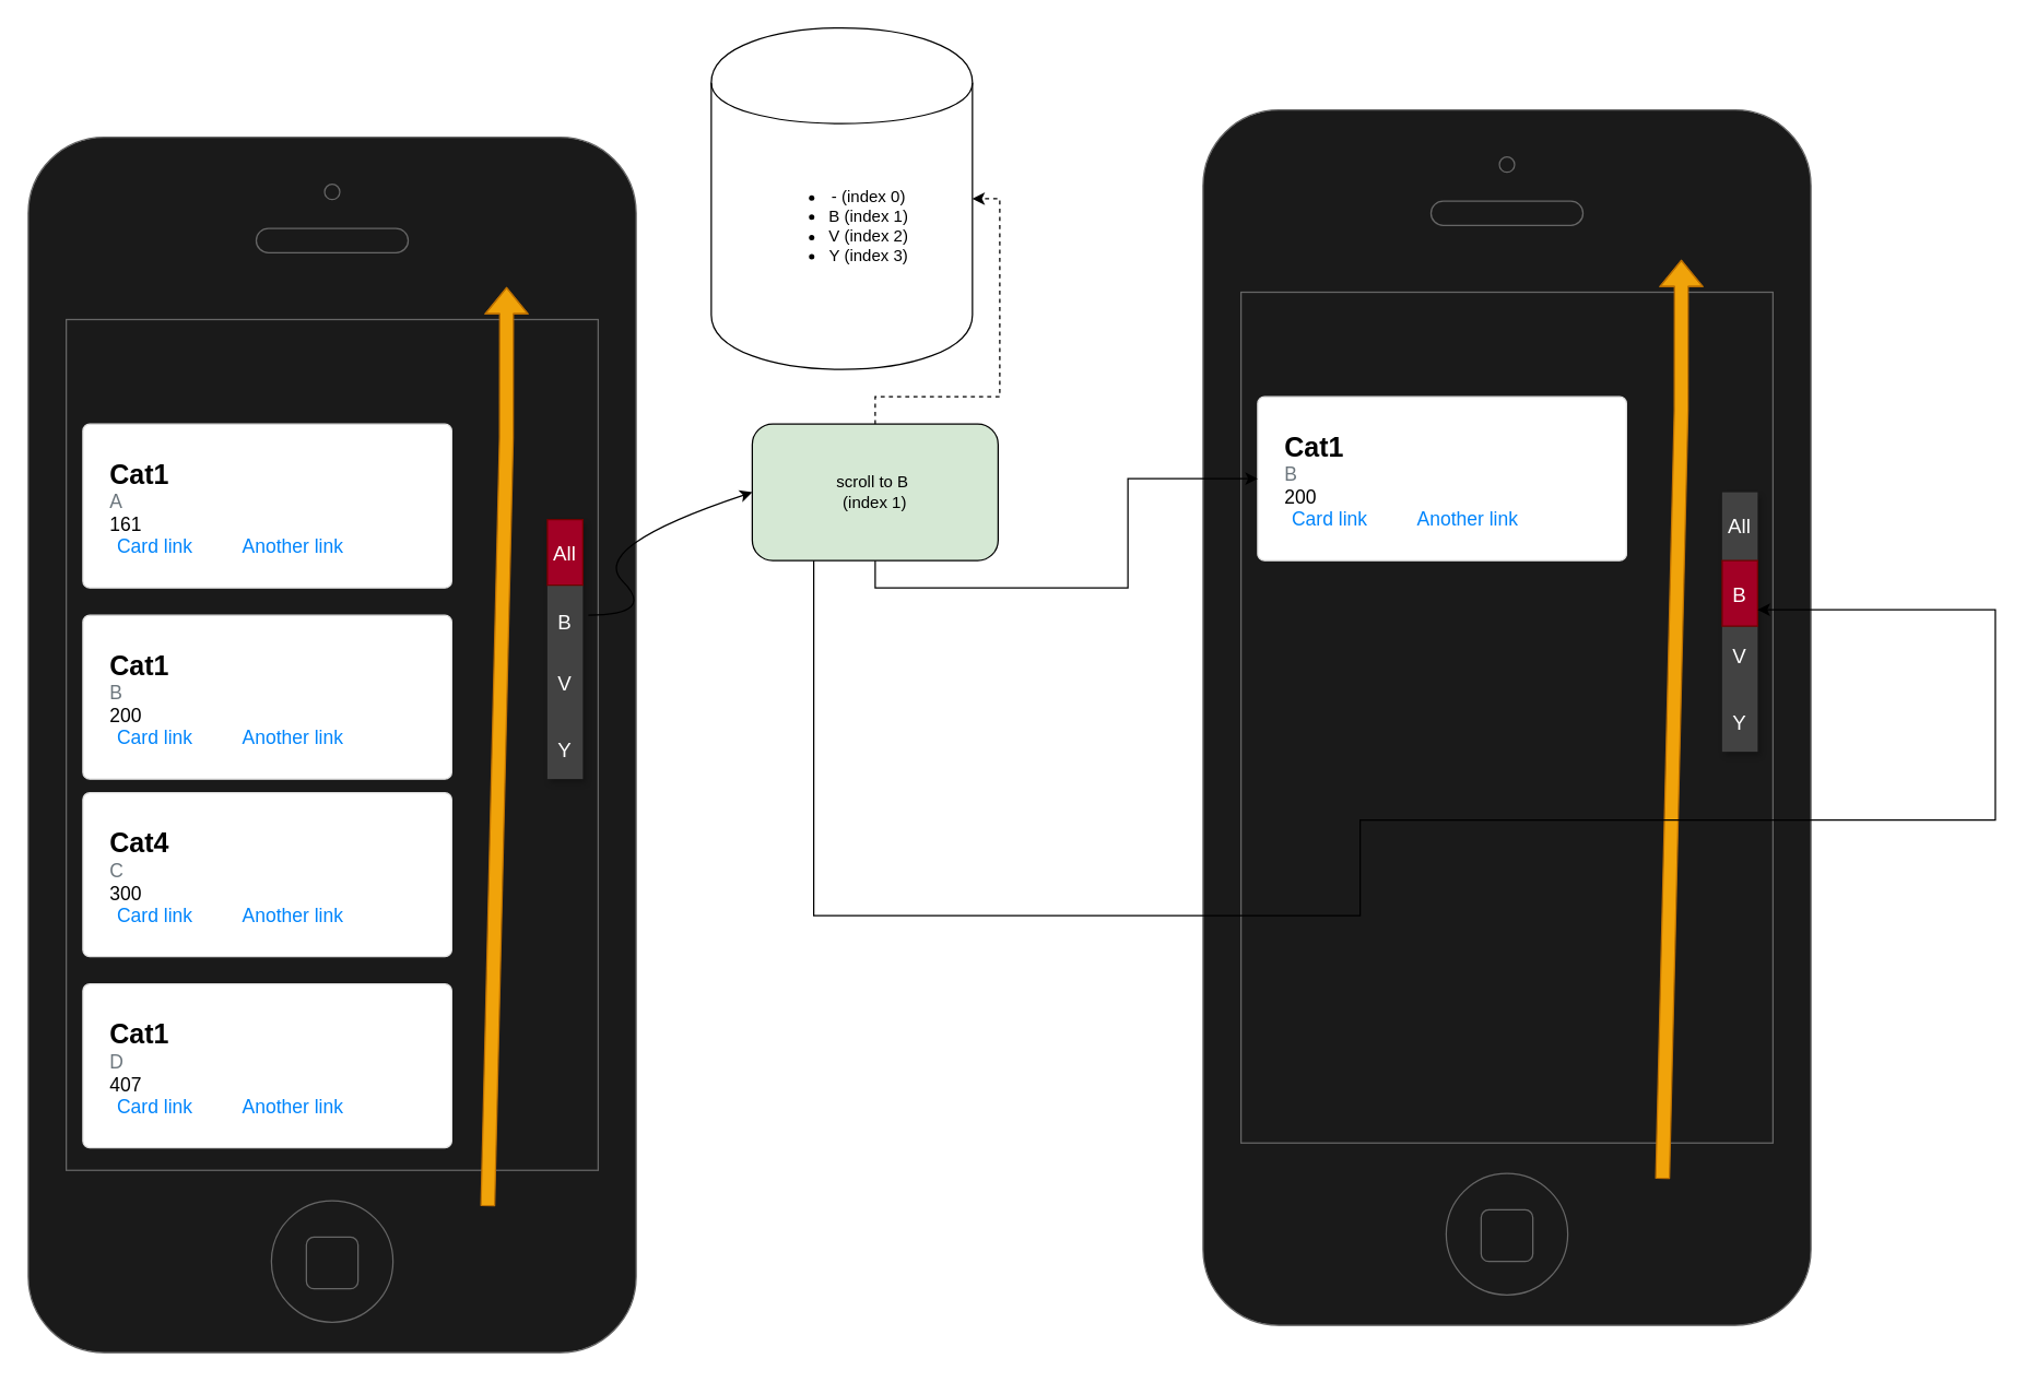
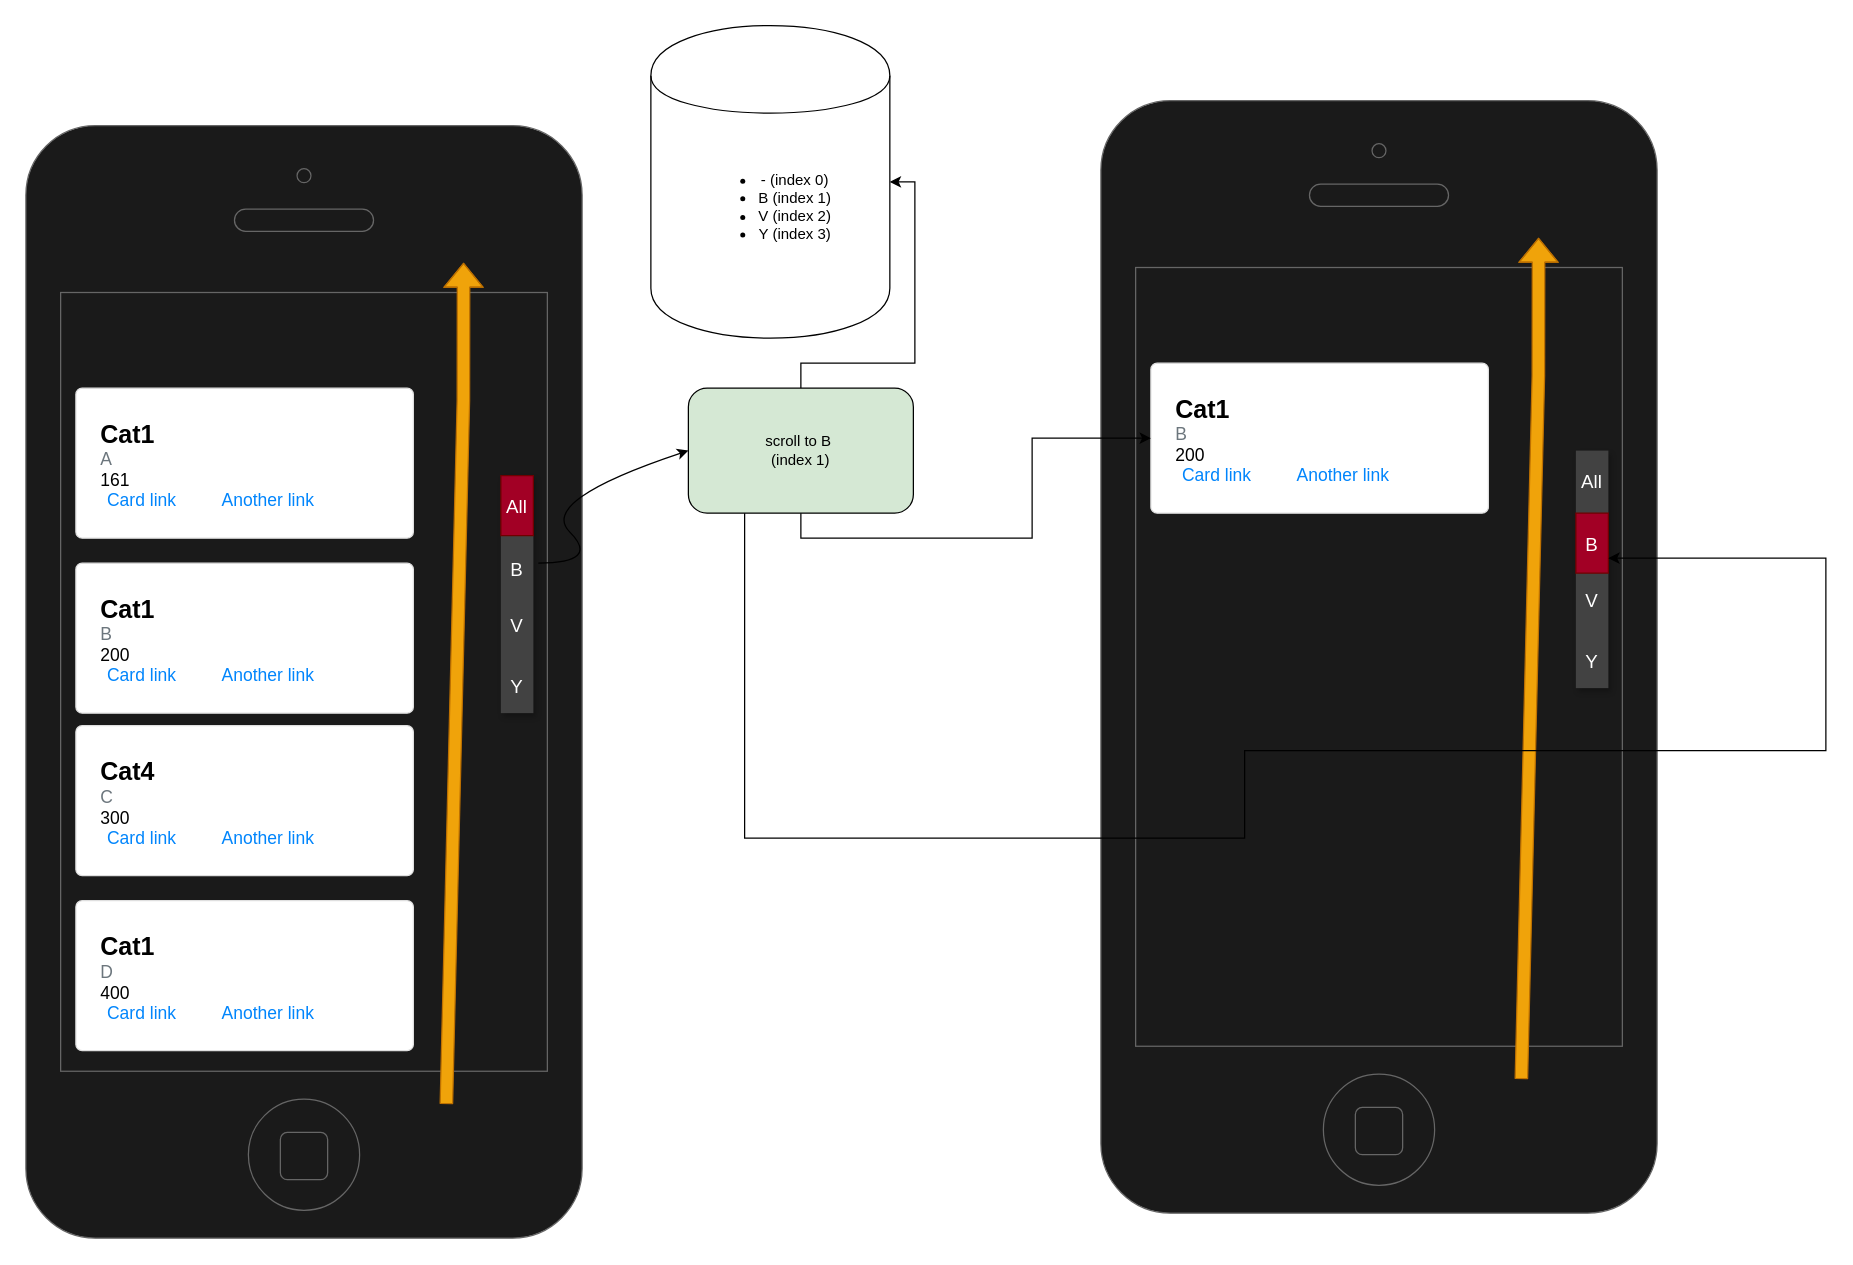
- <mxCell id="23" style="edgeStyle=orthogonalEdgeStyle;rounded=0;orthogonalLoop=1;jettySize=auto;html=1;entryX=1;entryY=0.5;entryDx=0;entryDy=0;dashed=1;" edge="1" parent="1" source="24" target="25"><mxGeometry relative="1" as="geometry" /></mxCell>
+ <mxCell id="23" style="edgeStyle=orthogonalEdgeStyle;rounded=0;orthogonalLoop=1;jettySize=auto;html=1;entryX=1;entryY=0.5;entryDx=0;entryDy=0;" edge="1" parent="1" source="24" target="25"><mxGeometry relative="1" as="geometry" /></mxCell>
- <mxCell id="18" value="&lt;span style=&quot;font-size: 20px&quot;&gt;&lt;b&gt;Cat1&lt;br&gt;&lt;/b&gt;&lt;/span&gt;&lt;font color=&quot;#6c767d&quot;&gt;D&lt;/font&gt;&lt;br style=&quot;font-size: 14px&quot;&gt;407" style="html=1;shadow=0;dashed=0;shape=mxgraph.bootstrap.rrect;rSize=5;strokeColor=#DFDFDF;html=1;whiteSpace=wrap;fillColor=#ffffff;fontColor=#000000;verticalAlign=top;align=left;spacing=20;fontSize=14;" vertex="1" parent="1"><mxGeometry x="60" y="720" width="270" height="120" as="geometry" /></mxCell>
+ <mxCell id="18" value="&lt;span style=&quot;font-size: 20px&quot;&gt;&lt;b&gt;Cat1&lt;br&gt;&lt;/b&gt;&lt;/span&gt;&lt;font color=&quot;#6c767d&quot;&gt;D&lt;/font&gt;&lt;br style=&quot;font-size: 14px&quot;&gt;400" style="html=1;shadow=0;dashed=0;shape=mxgraph.bootstrap.rrect;rSize=5;strokeColor=#DFDFDF;html=1;whiteSpace=wrap;fillColor=#ffffff;fontColor=#000000;verticalAlign=top;align=left;spacing=20;fontSize=14;" vertex="1" parent="1"><mxGeometry x="60" y="720" width="270" height="120" as="geometry" /></mxCell>
